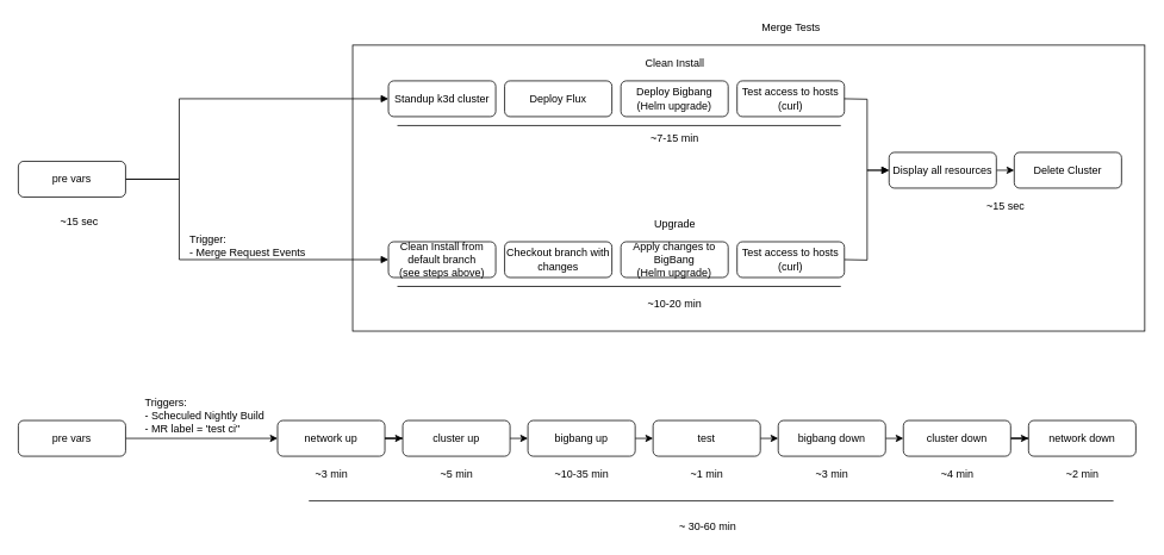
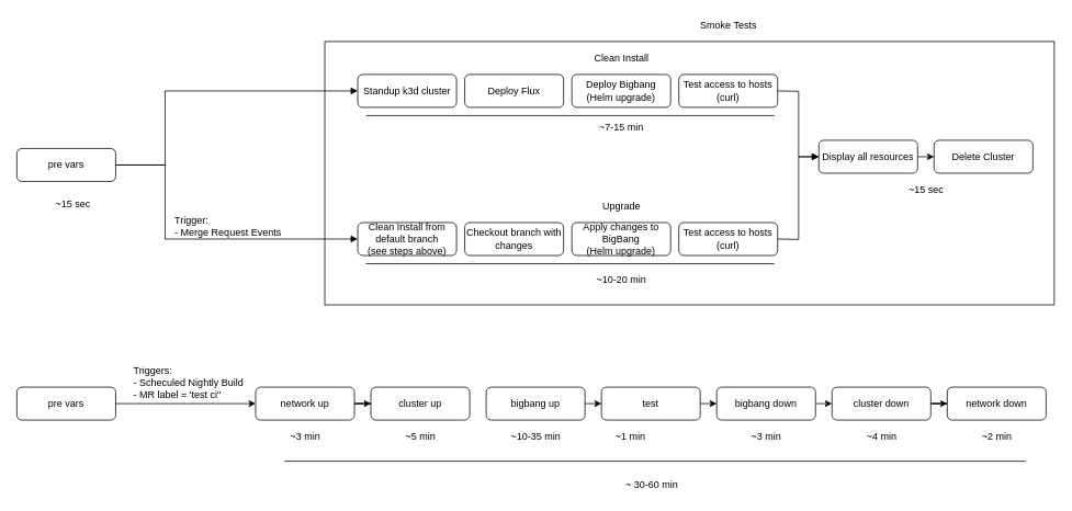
- <mxCell id="52" value="Merge Tests" style="text;html=1;align=center;verticalAlign=middle;resizable=0;points=[];autosize=1;" vertex="1" parent="1"><mxGeometry x="844" y="20" width="80" height="20" as="geometry" /></mxCell>
+ <mxCell id="52" value="Smoke Tests" style="text;html=1;align=center;verticalAlign=middle;resizable=0;points=[];autosize=1;" vertex="1" parent="1"><mxGeometry x="844" y="20" width="80" height="20" as="geometry" /></mxCell>
- <mxCell id="25" style="edgeStyle=orthogonalEdgeStyle;rounded=0;orthogonalLoop=1;jettySize=auto;html=1;exitX=1;exitY=0.5;exitDx=0;exitDy=0;entryX=0;entryY=0.5;entryDx=0;entryDy=0;" edge="1" parent="1" source="26" target="28"><mxGeometry relative="1" as="geometry" /></mxCell>
- <mxCell id="44" value="~1 min" style="text;html=1;align=center;verticalAlign=middle;resizable=0;points=[];autosize=1;" vertex="1" parent="1"><mxGeometry x="765" y="520" width="50" height="20" as="geometry" /></mxCell>
+ <mxCell id="44" value="~1 min" style="text;html=1;align=center;verticalAlign=middle;resizable=0;points=[];autosize=1;" vertex="1" parent="1"><mxGeometry x="740" y="520" width="50" height="20" as="geometry" /></mxCell>
